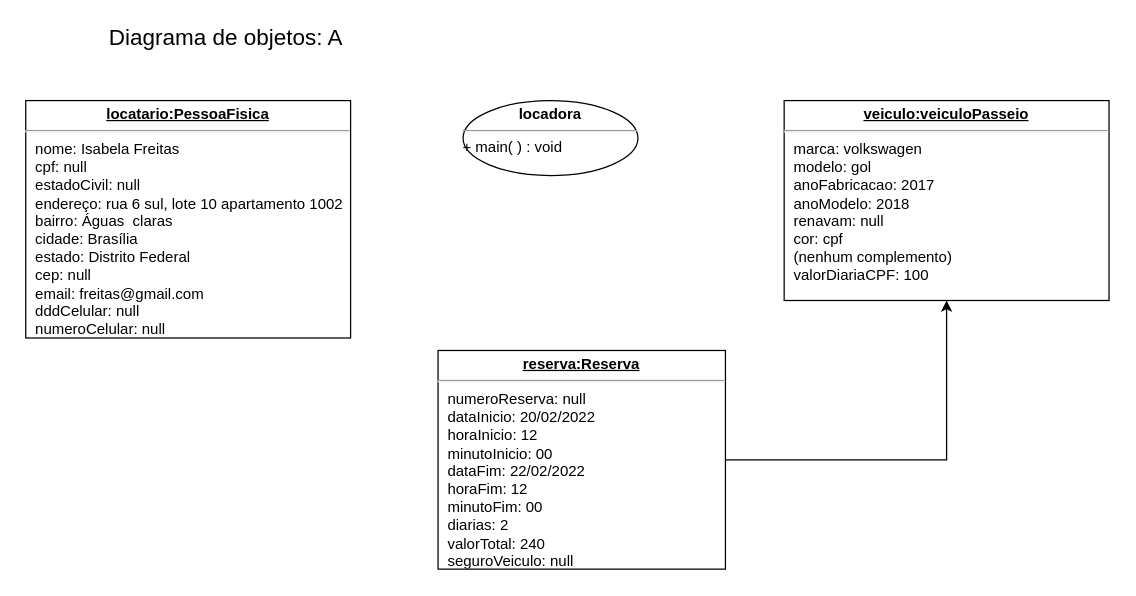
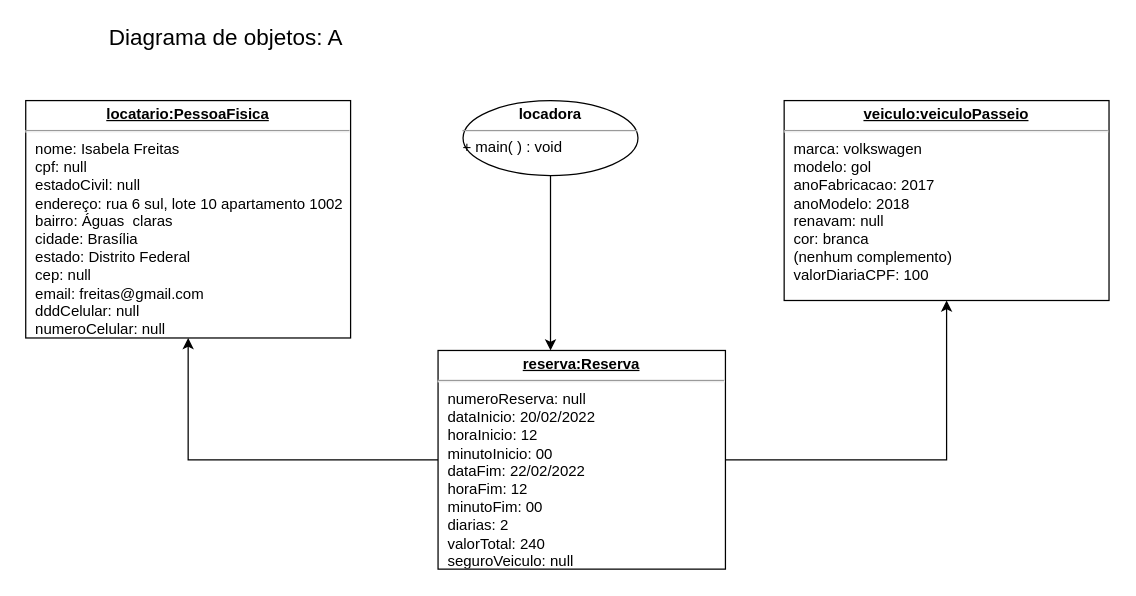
- <mxCell id="3" value="&lt;p style=&quot;margin: 0px ; margin-top: 4px ; text-align: center ; text-decoration: underline&quot;&gt;&lt;b&gt;veiculo:veiculoPasseio&lt;/b&gt;&lt;/p&gt;&lt;hr&gt;&lt;p style=&quot;margin: 0px ; margin-left: 8px&quot;&gt;marca: volkswagen&lt;/p&gt;&lt;p style=&quot;margin: 0px ; margin-left: 8px&quot;&gt;modelo: gol&lt;/p&gt;&lt;p style=&quot;margin: 0px ; margin-left: 8px&quot;&gt;anoFabricacao: 2017&lt;/p&gt;&lt;p style=&quot;margin: 0px ; margin-left: 8px&quot;&gt;anoModelo: 2018&lt;/p&gt;&lt;p style=&quot;margin: 0px ; margin-left: 8px&quot;&gt;renavam: null&lt;/p&gt;&lt;p style=&quot;margin: 0px ; margin-left: 8px&quot;&gt;cor: cpf&lt;/p&gt;&lt;p style=&quot;margin: 0px ; margin-left: 8px&quot;&gt;(nenhum complemento)&lt;/p&gt;&lt;p style=&quot;margin: 0px ; margin-left: 8px&quot;&gt;valorDiariaCPF: 100&amp;nbsp;&lt;/p&gt;" style="verticalAlign=top;align=left;overflow=fill;fontSize=12;fontFamily=Helvetica;html=1;" parent="1" vertex="1"><mxGeometry x="627" y="80" width="260" height="160" as="geometry" /></mxCell>
+ <mxCell id="3" value="&lt;p style=&quot;margin: 0px ; margin-top: 4px ; text-align: center ; text-decoration: underline&quot;&gt;&lt;b&gt;veiculo:veiculoPasseio&lt;/b&gt;&lt;/p&gt;&lt;hr&gt;&lt;p style=&quot;margin: 0px ; margin-left: 8px&quot;&gt;marca: volkswagen&lt;/p&gt;&lt;p style=&quot;margin: 0px ; margin-left: 8px&quot;&gt;modelo: gol&lt;/p&gt;&lt;p style=&quot;margin: 0px ; margin-left: 8px&quot;&gt;anoFabricacao: 2017&lt;/p&gt;&lt;p style=&quot;margin: 0px ; margin-left: 8px&quot;&gt;anoModelo: 2018&lt;/p&gt;&lt;p style=&quot;margin: 0px ; margin-left: 8px&quot;&gt;renavam: null&lt;/p&gt;&lt;p style=&quot;margin: 0px ; margin-left: 8px&quot;&gt;cor: branca&lt;/p&gt;&lt;p style=&quot;margin: 0px ; margin-left: 8px&quot;&gt;(nenhum complemento)&lt;/p&gt;&lt;p style=&quot;margin: 0px ; margin-left: 8px&quot;&gt;valorDiariaCPF: 100&amp;nbsp;&lt;/p&gt;" style="verticalAlign=top;align=left;overflow=fill;fontSize=12;fontFamily=Helvetica;html=1;" parent="1" vertex="1"><mxGeometry x="627" y="80" width="260" height="160" as="geometry" /></mxCell>
+ <mxCell id="7" style="edgeStyle=orthogonalEdgeStyle;rounded=0;orthogonalLoop=1;jettySize=auto;html=1;" parent="1" source="8" target="6" edge="1"><mxGeometry relative="1" as="geometry"><Array as="points"><mxPoint x="440" y="240" /><mxPoint x="440" y="240" /></Array></mxGeometry></mxCell>
+ <mxCell id="5" style="edgeStyle=orthogonalEdgeStyle;rounded=0;orthogonalLoop=1;jettySize=auto;html=1;" parent="1" source="6" target="2" edge="1"><mxGeometry relative="1" as="geometry" /></mxCell>
